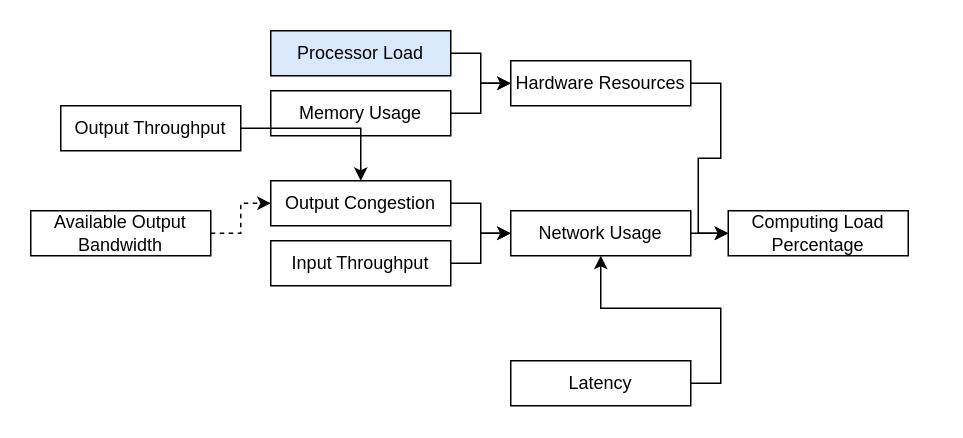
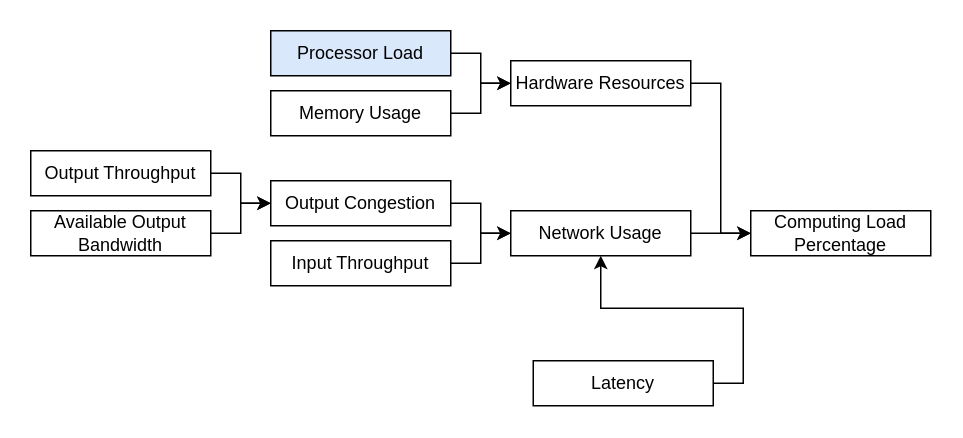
- <mxCell id="9" value="Output Throughput" style="rounded=0;whiteSpace=wrap;html=1;" vertex="1" parent="1"><mxGeometry x="40" y="70" width="120" height="30" as="geometry" /></mxCell>
+ <mxCell id="9" value="Output Throughput" style="rounded=0;whiteSpace=wrap;html=1;" vertex="1" parent="1"><mxGeometry x="20" y="100" width="120" height="30" as="geometry" /></mxCell>
- <mxCell id="10" style="edgeStyle=orthogonalEdgeStyle;rounded=0;orthogonalLoop=1;jettySize=auto;html=1;exitX=1;exitY=0.5;exitDx=0;exitDy=0;dashed=1;" edge="1" parent="1" source="11" target="13"><mxGeometry relative="1" as="geometry" /></mxCell>
+ <mxCell id="10" style="edgeStyle=orthogonalEdgeStyle;rounded=0;orthogonalLoop=1;jettySize=auto;html=1;exitX=1;exitY=0.5;exitDx=0;exitDy=0;" edge="1" parent="1" source="11" target="13"><mxGeometry relative="1" as="geometry" /></mxCell>
- <mxCell id="20" value="Computing Load Percentage" style="rounded=0;whiteSpace=wrap;html=1;" vertex="1" parent="1"><mxGeometry x="485" y="140" width="120" height="30" as="geometry" /></mxCell>
+ <mxCell id="20" value="Computing Load Percentage" style="rounded=0;whiteSpace=wrap;html=1;" vertex="1" parent="1"><mxGeometry x="500" y="140" width="120" height="30" as="geometry" /></mxCell>
- <mxCell id="19" value="Latency" style="rounded=0;whiteSpace=wrap;html=1;" vertex="1" parent="1"><mxGeometry x="340" y="240" width="120" height="30" as="geometry" /></mxCell>
+ <mxCell id="19" value="Latency" style="rounded=0;whiteSpace=wrap;html=1;" vertex="1" parent="1"><mxGeometry x="355" y="240" width="120" height="30" as="geometry" /></mxCell>
